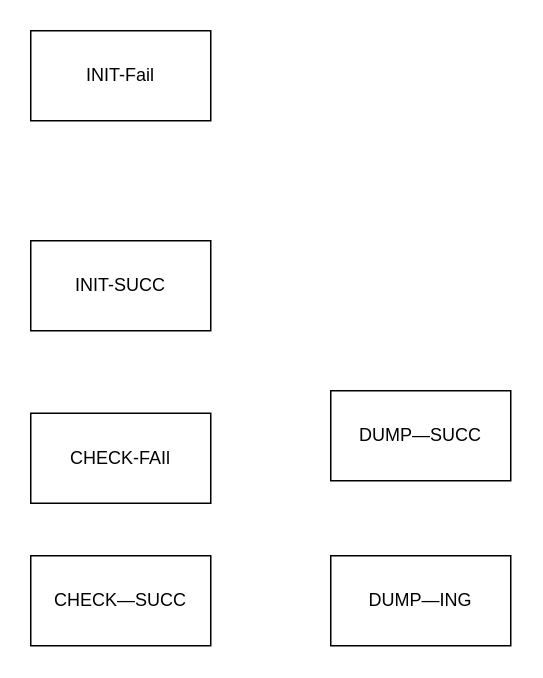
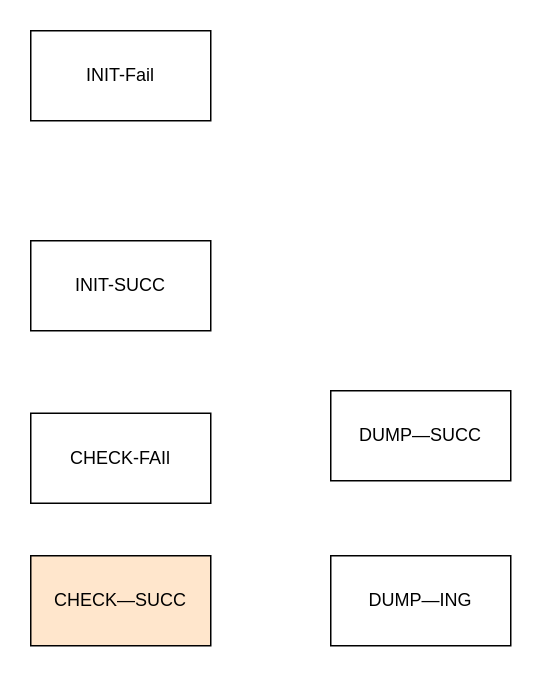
- <mxCell id="5" value="CHECK—SUCC" style="rounded=0;whiteSpace=wrap;html=1;" vertex="1" parent="1"><mxGeometry x="20" y="370" width="120" height="60" as="geometry" /></mxCell>
+ <mxCell id="5" value="CHECK—SUCC" style="rounded=0;whiteSpace=wrap;html=1;fillColor=#ffe6cc;" vertex="1" parent="1"><mxGeometry x="20" y="370" width="120" height="60" as="geometry" /></mxCell>
